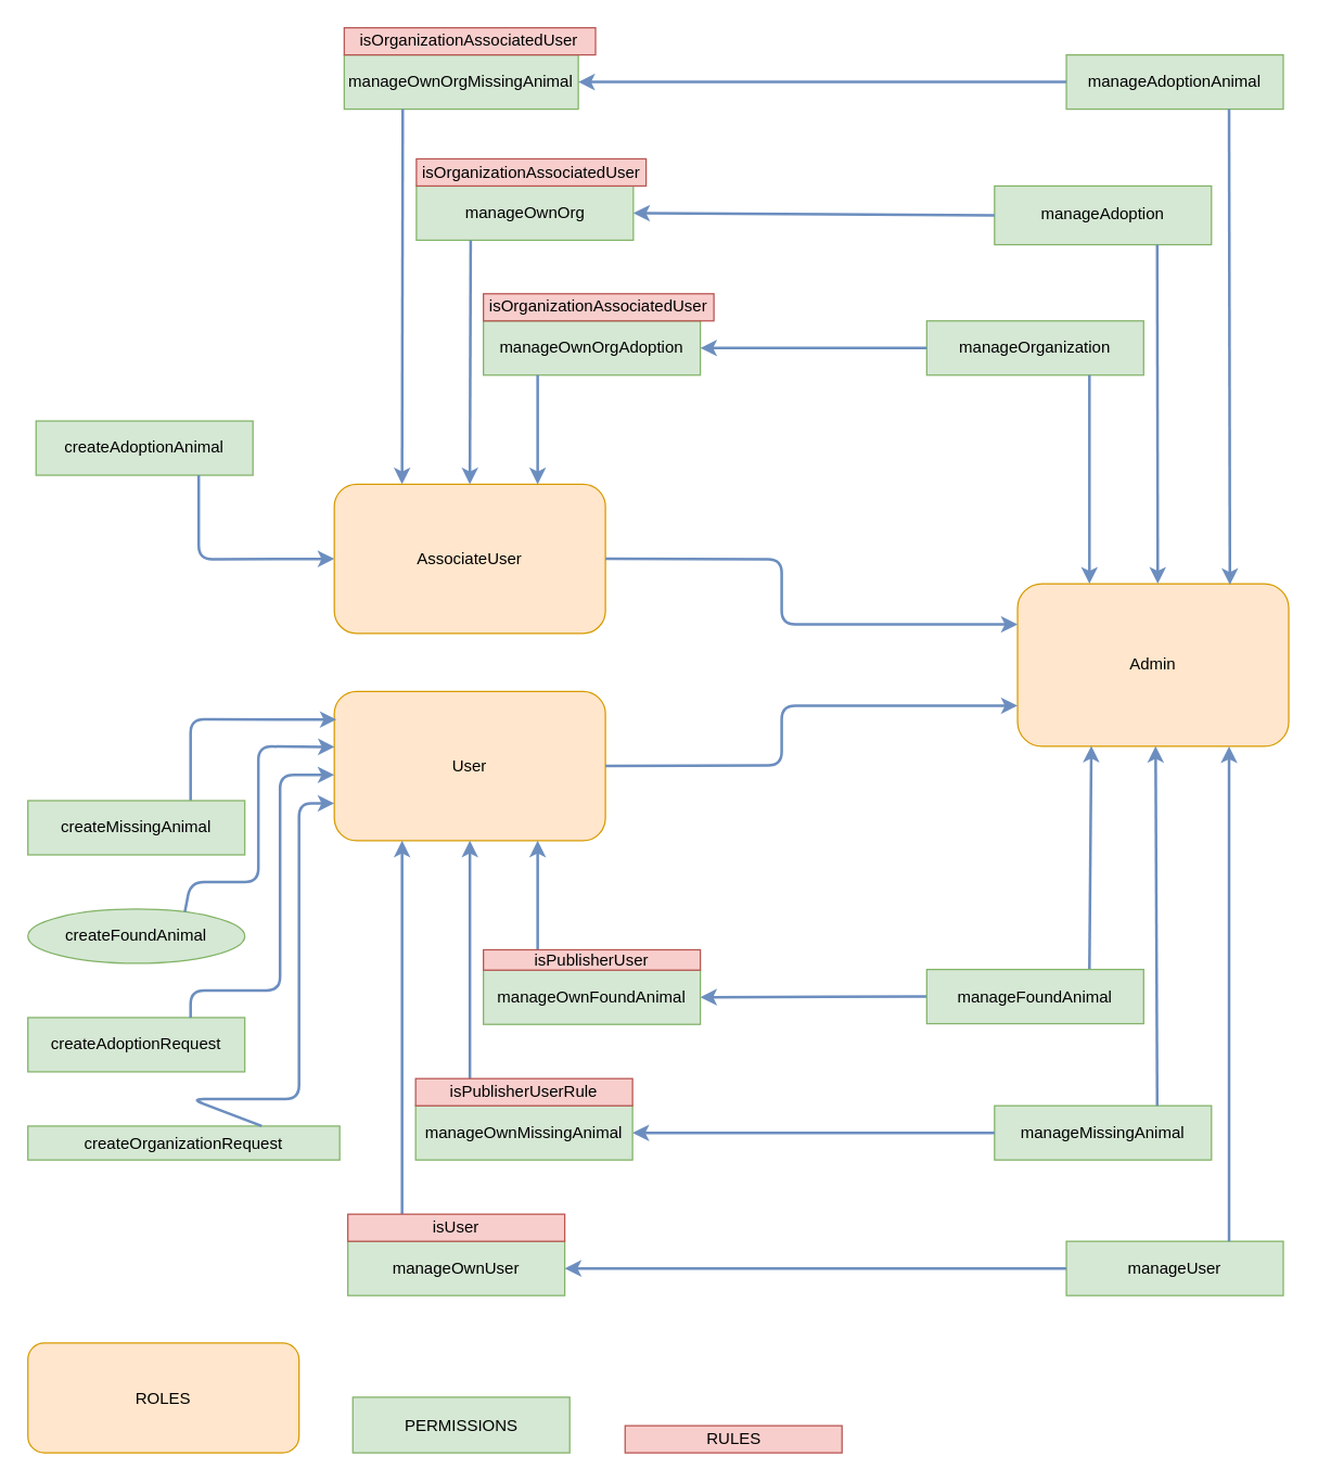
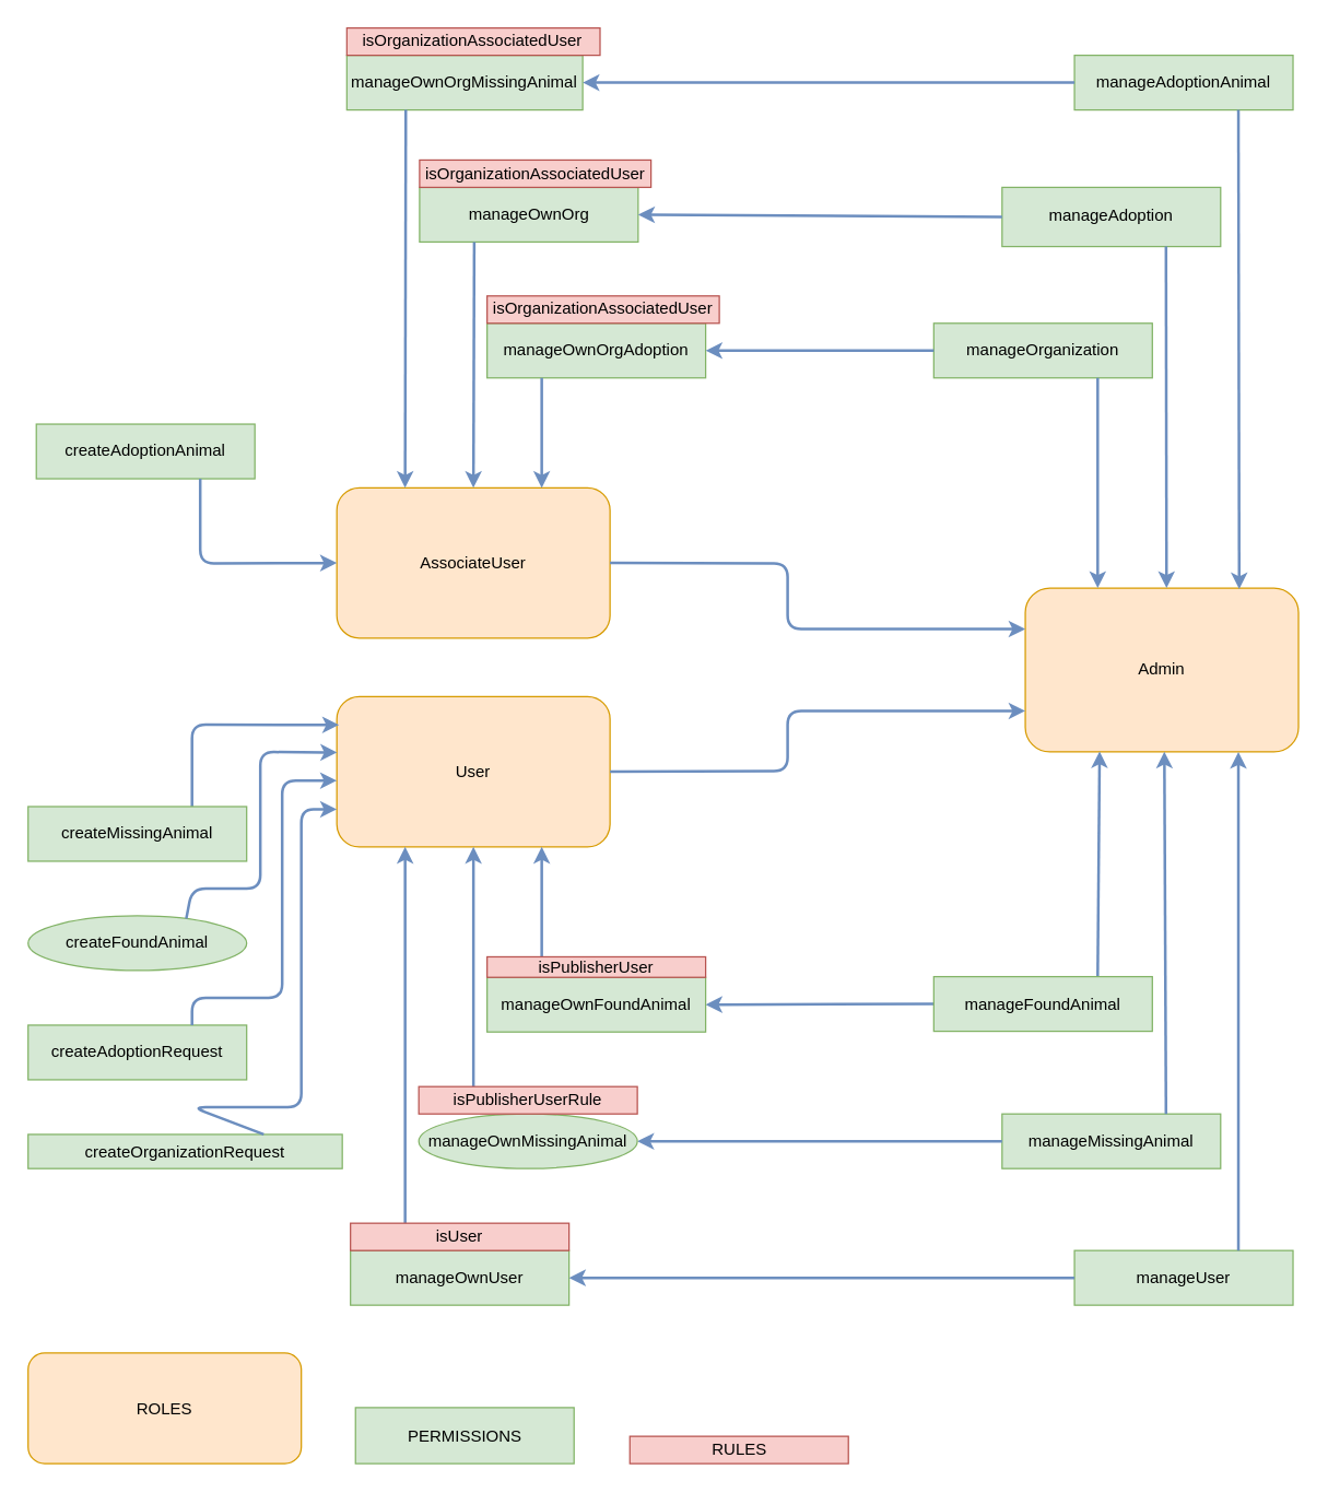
- <mxCell id="34" value="manageOwnMissingAnimal" style="whiteSpace=wrap;html=1;align=center;fillColor=#d5e8d4;strokeColor=#82b366;" parent="33" vertex="1"><mxGeometry y="20" width="160" height="40" as="geometry" /></mxCell>
+ <mxCell id="34" value="manageOwnMissingAnimal" style="ellipse;whiteSpace=wrap;html=1;align=center;fillColor=#d5e8d4;strokeColor=#82b366;" parent="33" vertex="1"><mxGeometry y="20" width="160" height="40" as="geometry" /></mxCell>
